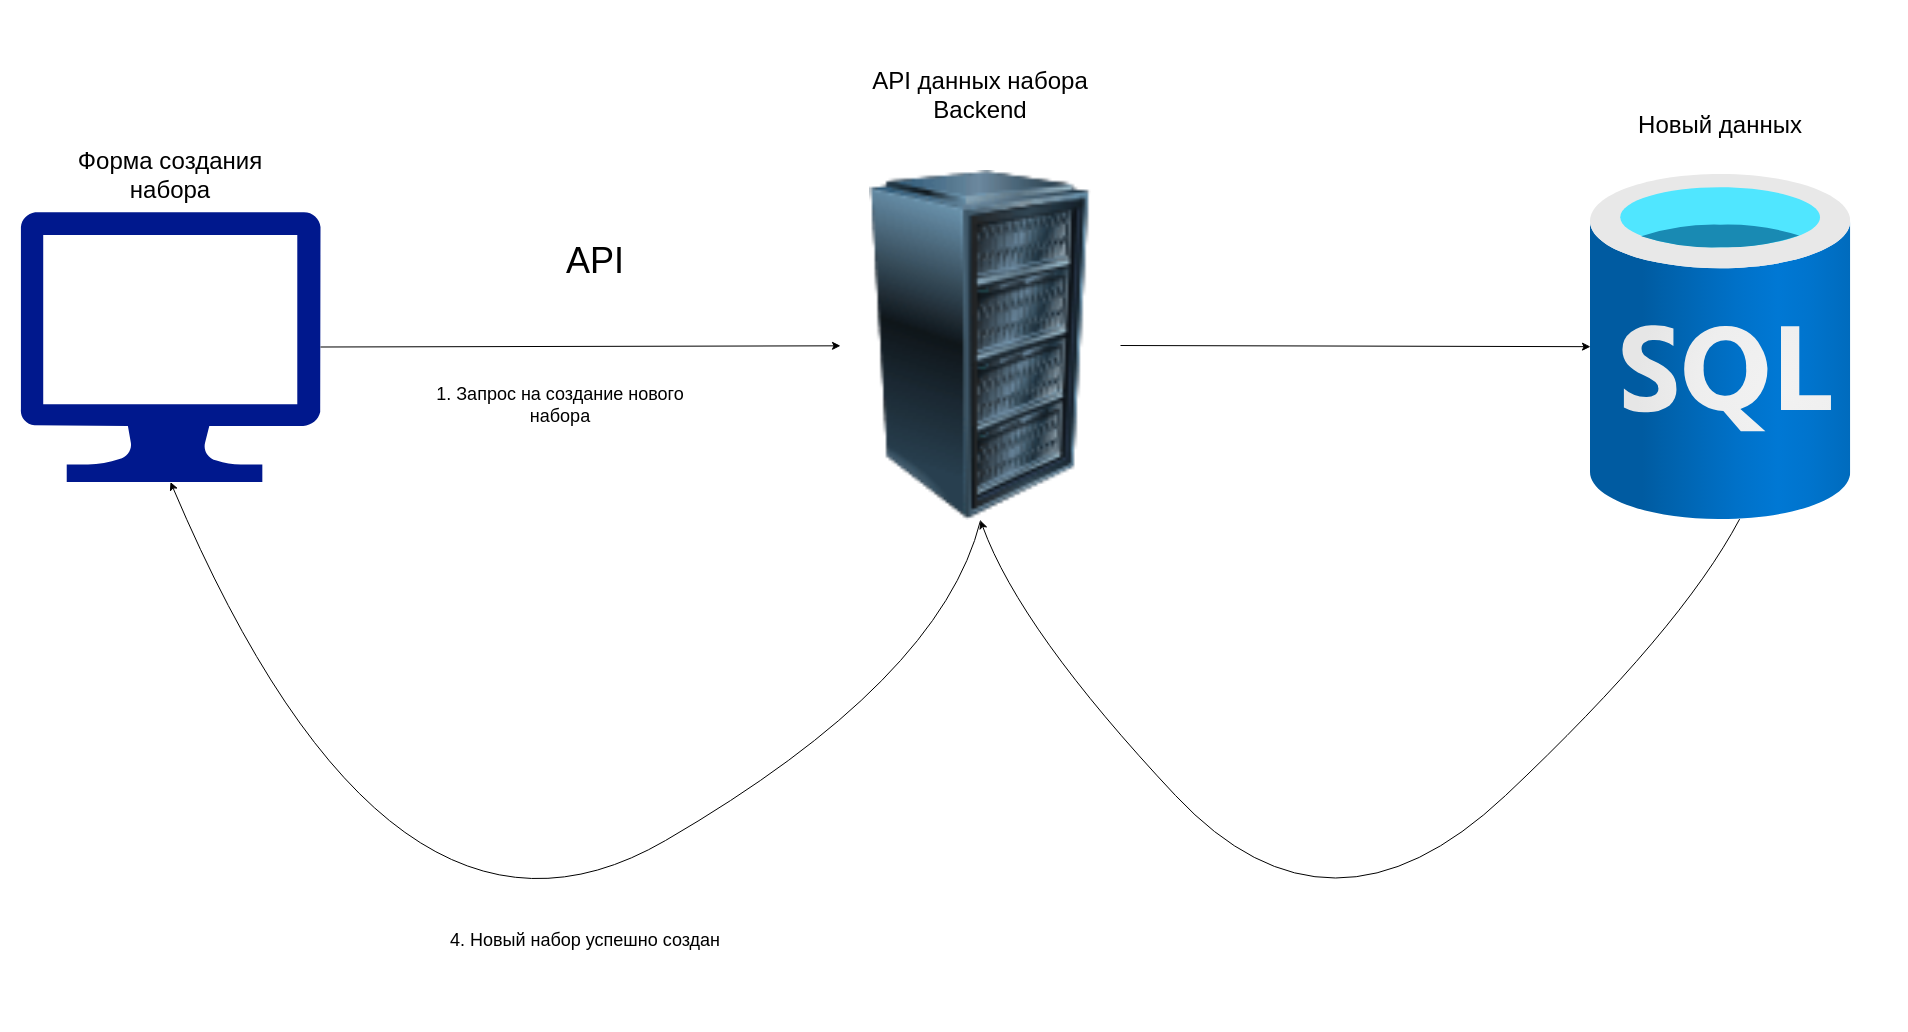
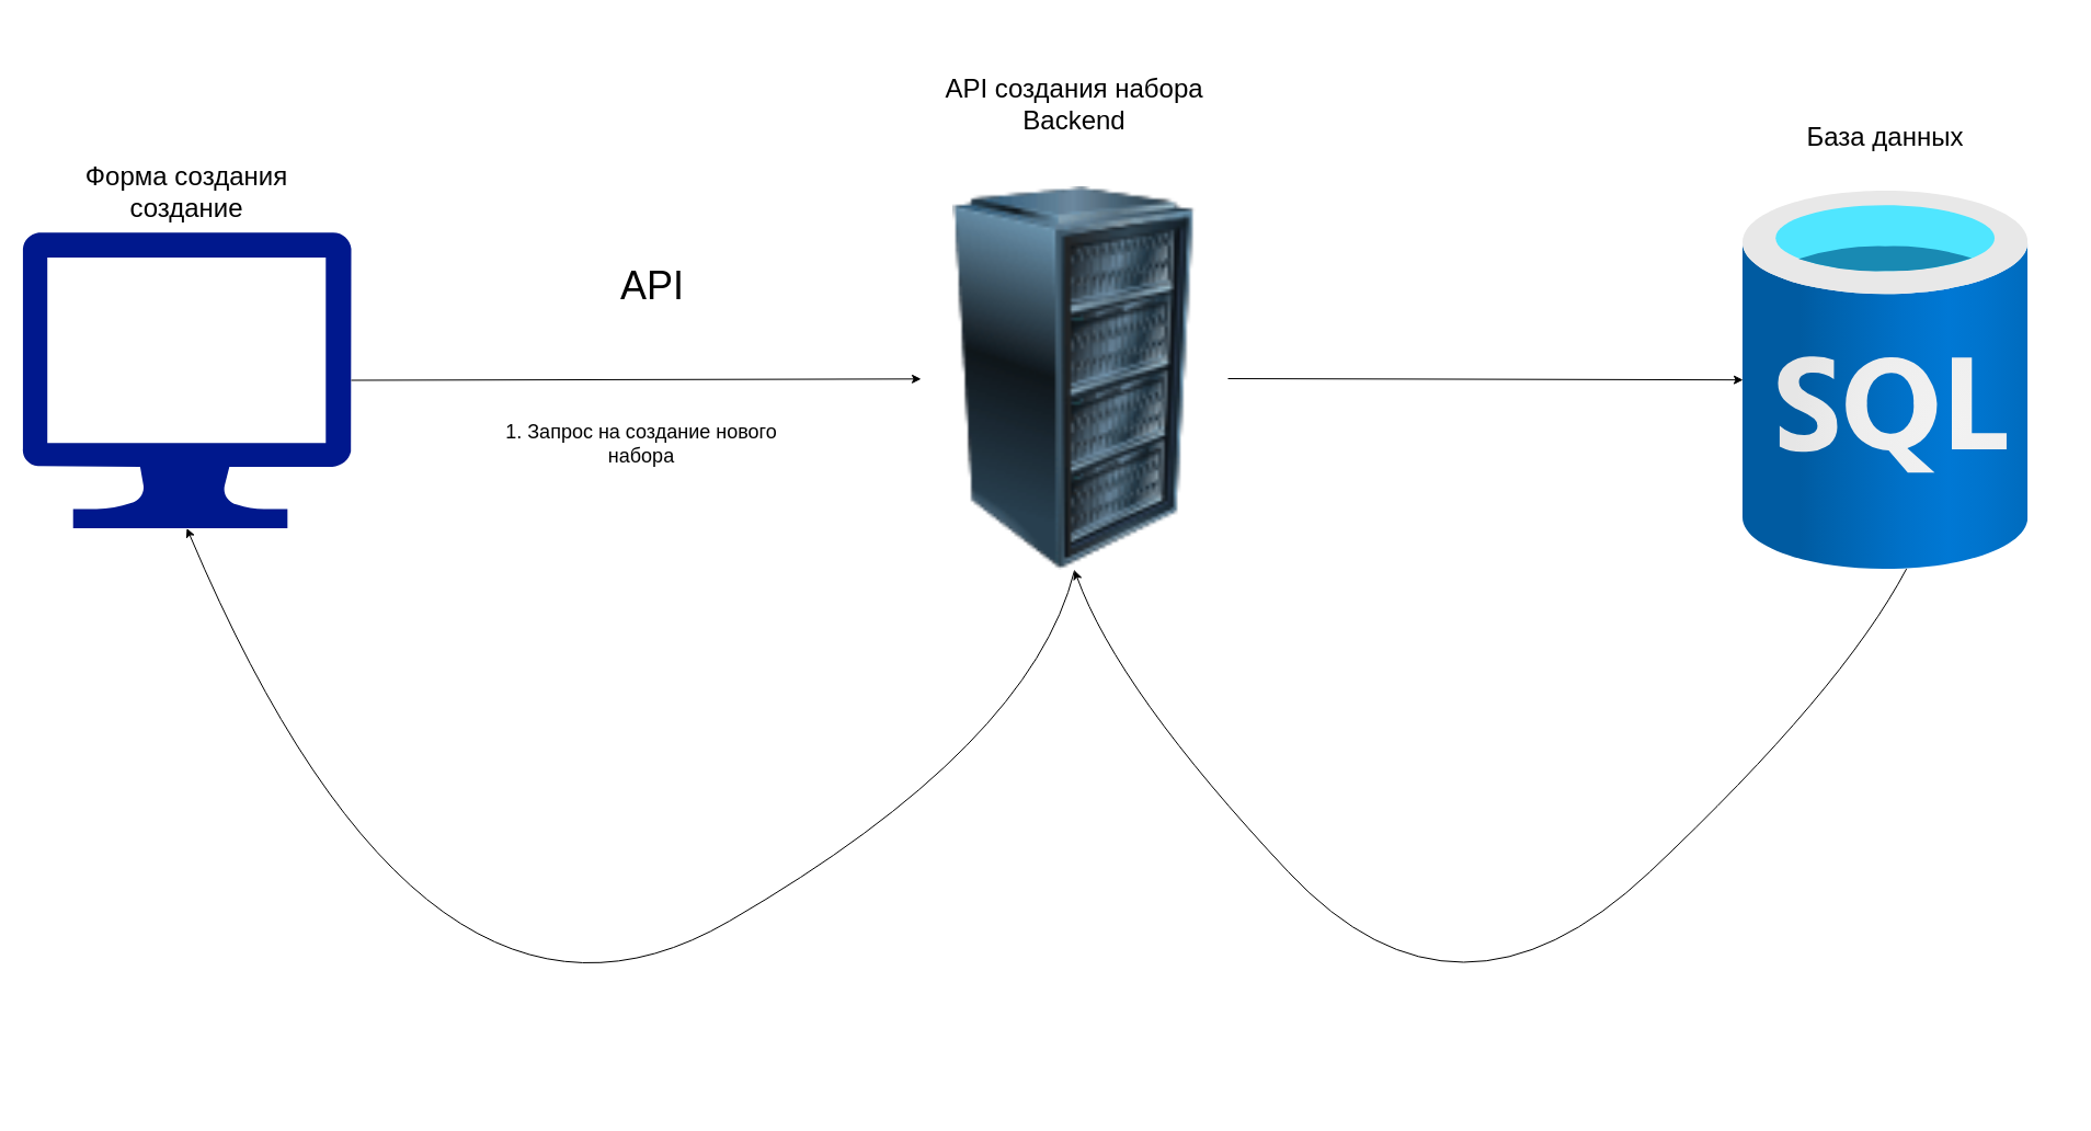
- <mxCell id="6" value="&lt;font style=&quot;font-size: 24px;&quot;&gt;API данных набора&lt;br&gt;Backend&lt;/font&gt;" style="text;html=1;align=center;verticalAlign=middle;whiteSpace=wrap;rounded=0;" vertex="1" parent="1"><mxGeometry x="830" y="20" width="300" height="150" as="geometry" /></mxCell>
+ <mxCell id="6" value="&lt;font style=&quot;font-size: 24px;&quot;&gt;API создания набора&lt;br&gt;Backend&lt;/font&gt;" style="text;html=1;align=center;verticalAlign=middle;whiteSpace=wrap;rounded=0;" vertex="1" parent="1"><mxGeometry x="830" y="20" width="300" height="150" as="geometry" /></mxCell>
- <mxCell id="9" value="&lt;font style=&quot;font-size: 24px;&quot;&gt;Новый данных&lt;/font&gt;" style="text;html=1;align=center;verticalAlign=middle;whiteSpace=wrap;rounded=0;" vertex="1" parent="1"><mxGeometry x="1555.13" y="50" width="330" height="150" as="geometry" /></mxCell>
+ <mxCell id="9" value="&lt;font style=&quot;font-size: 24px;&quot;&gt;База данных&lt;/font&gt;" style="text;html=1;align=center;verticalAlign=middle;whiteSpace=wrap;rounded=0;" vertex="1" parent="1"><mxGeometry x="1555.13" y="50" width="330" height="150" as="geometry" /></mxCell>
- <mxCell id="3" value="&lt;font style=&quot;font-size: 24px;&quot;&gt;Форма создания набора&lt;/font&gt;" style="text;html=1;align=center;verticalAlign=middle;whiteSpace=wrap;rounded=0;" vertex="1" parent="1"><mxGeometry x="40" y="120" width="260" height="110" as="geometry" /></mxCell>
+ <mxCell id="3" value="&lt;font style=&quot;font-size: 24px;&quot;&gt;Форма создания создание&lt;/font&gt;" style="text;html=1;align=center;verticalAlign=middle;whiteSpace=wrap;rounded=0;" vertex="1" parent="1"><mxGeometry x="40" y="120" width="260" height="110" as="geometry" /></mxCell>
- <mxCell id="10" value="&lt;font style=&quot;font-size: 18px;&quot;&gt;1. Запрос на создание нового набора&lt;/font&gt;" style="text;html=1;align=center;verticalAlign=middle;whiteSpace=wrap;rounded=0;" vertex="1" parent="1"><mxGeometry x="435" y="350" width="250" height="110" as="geometry" /></mxCell>
+ <mxCell id="10" value="&lt;font style=&quot;font-size: 18px;&quot;&gt;1. Запрос на создание нового набора&lt;/font&gt;" style="text;html=1;align=center;verticalAlign=middle;whiteSpace=wrap;rounded=0;" vertex="1" parent="1"><mxGeometry x="460" y="350" width="250" height="110" as="geometry" /></mxCell>
- <mxCell id="14" value="&lt;font style=&quot;font-size: 18px;&quot;&gt;4. Новый набор успешно создан&lt;/font&gt;" style="text;html=1;align=center;verticalAlign=middle;whiteSpace=wrap;rounded=0;" vertex="1" parent="1"><mxGeometry x="410" y="870" width="350" height="140" as="geometry" /></mxCell>
